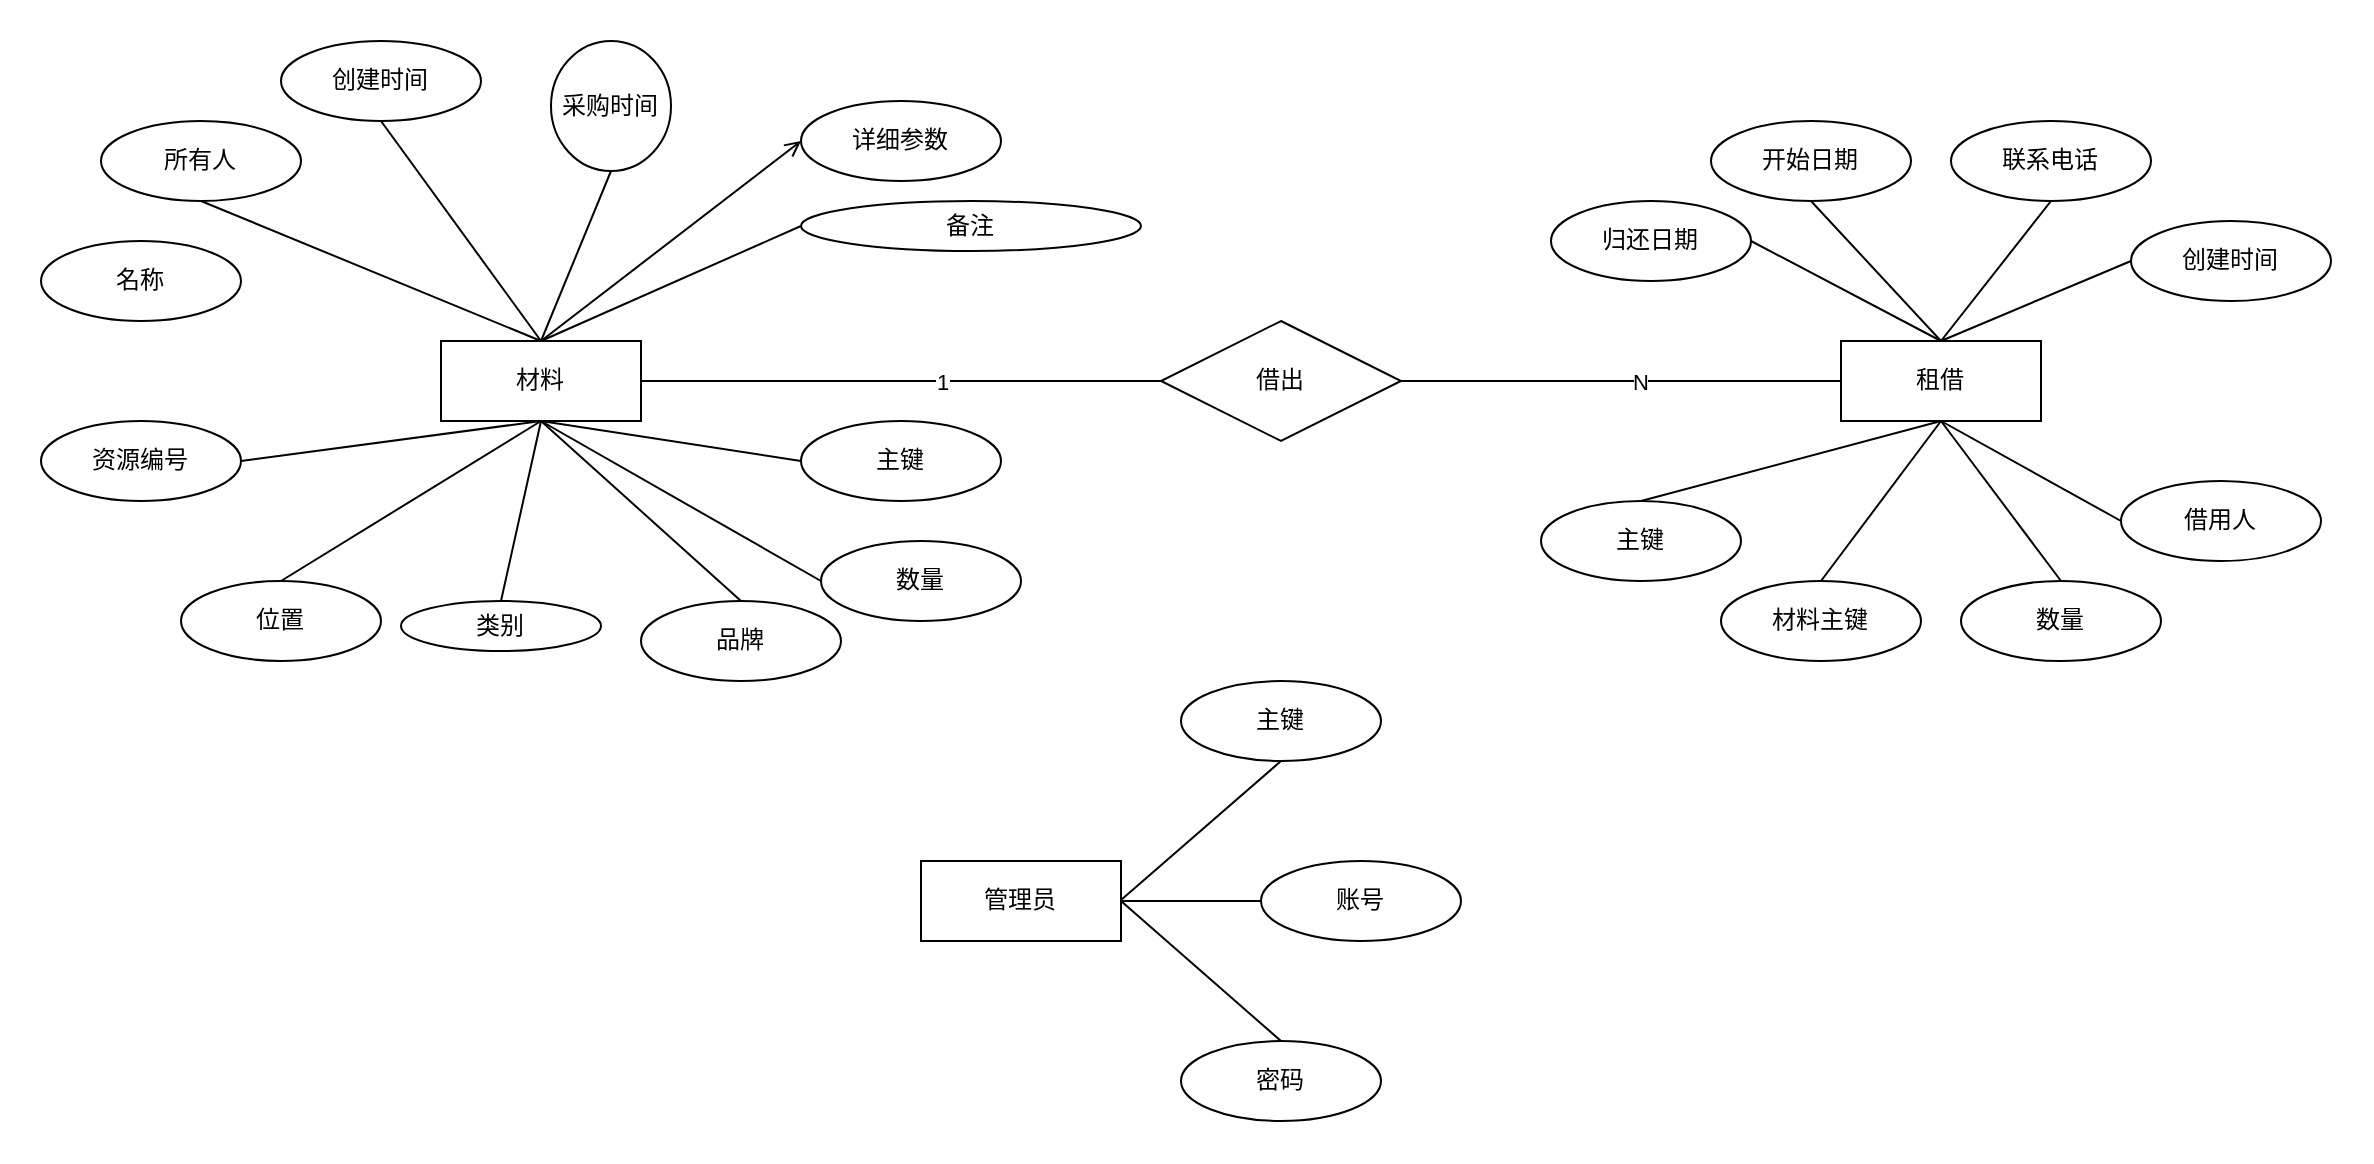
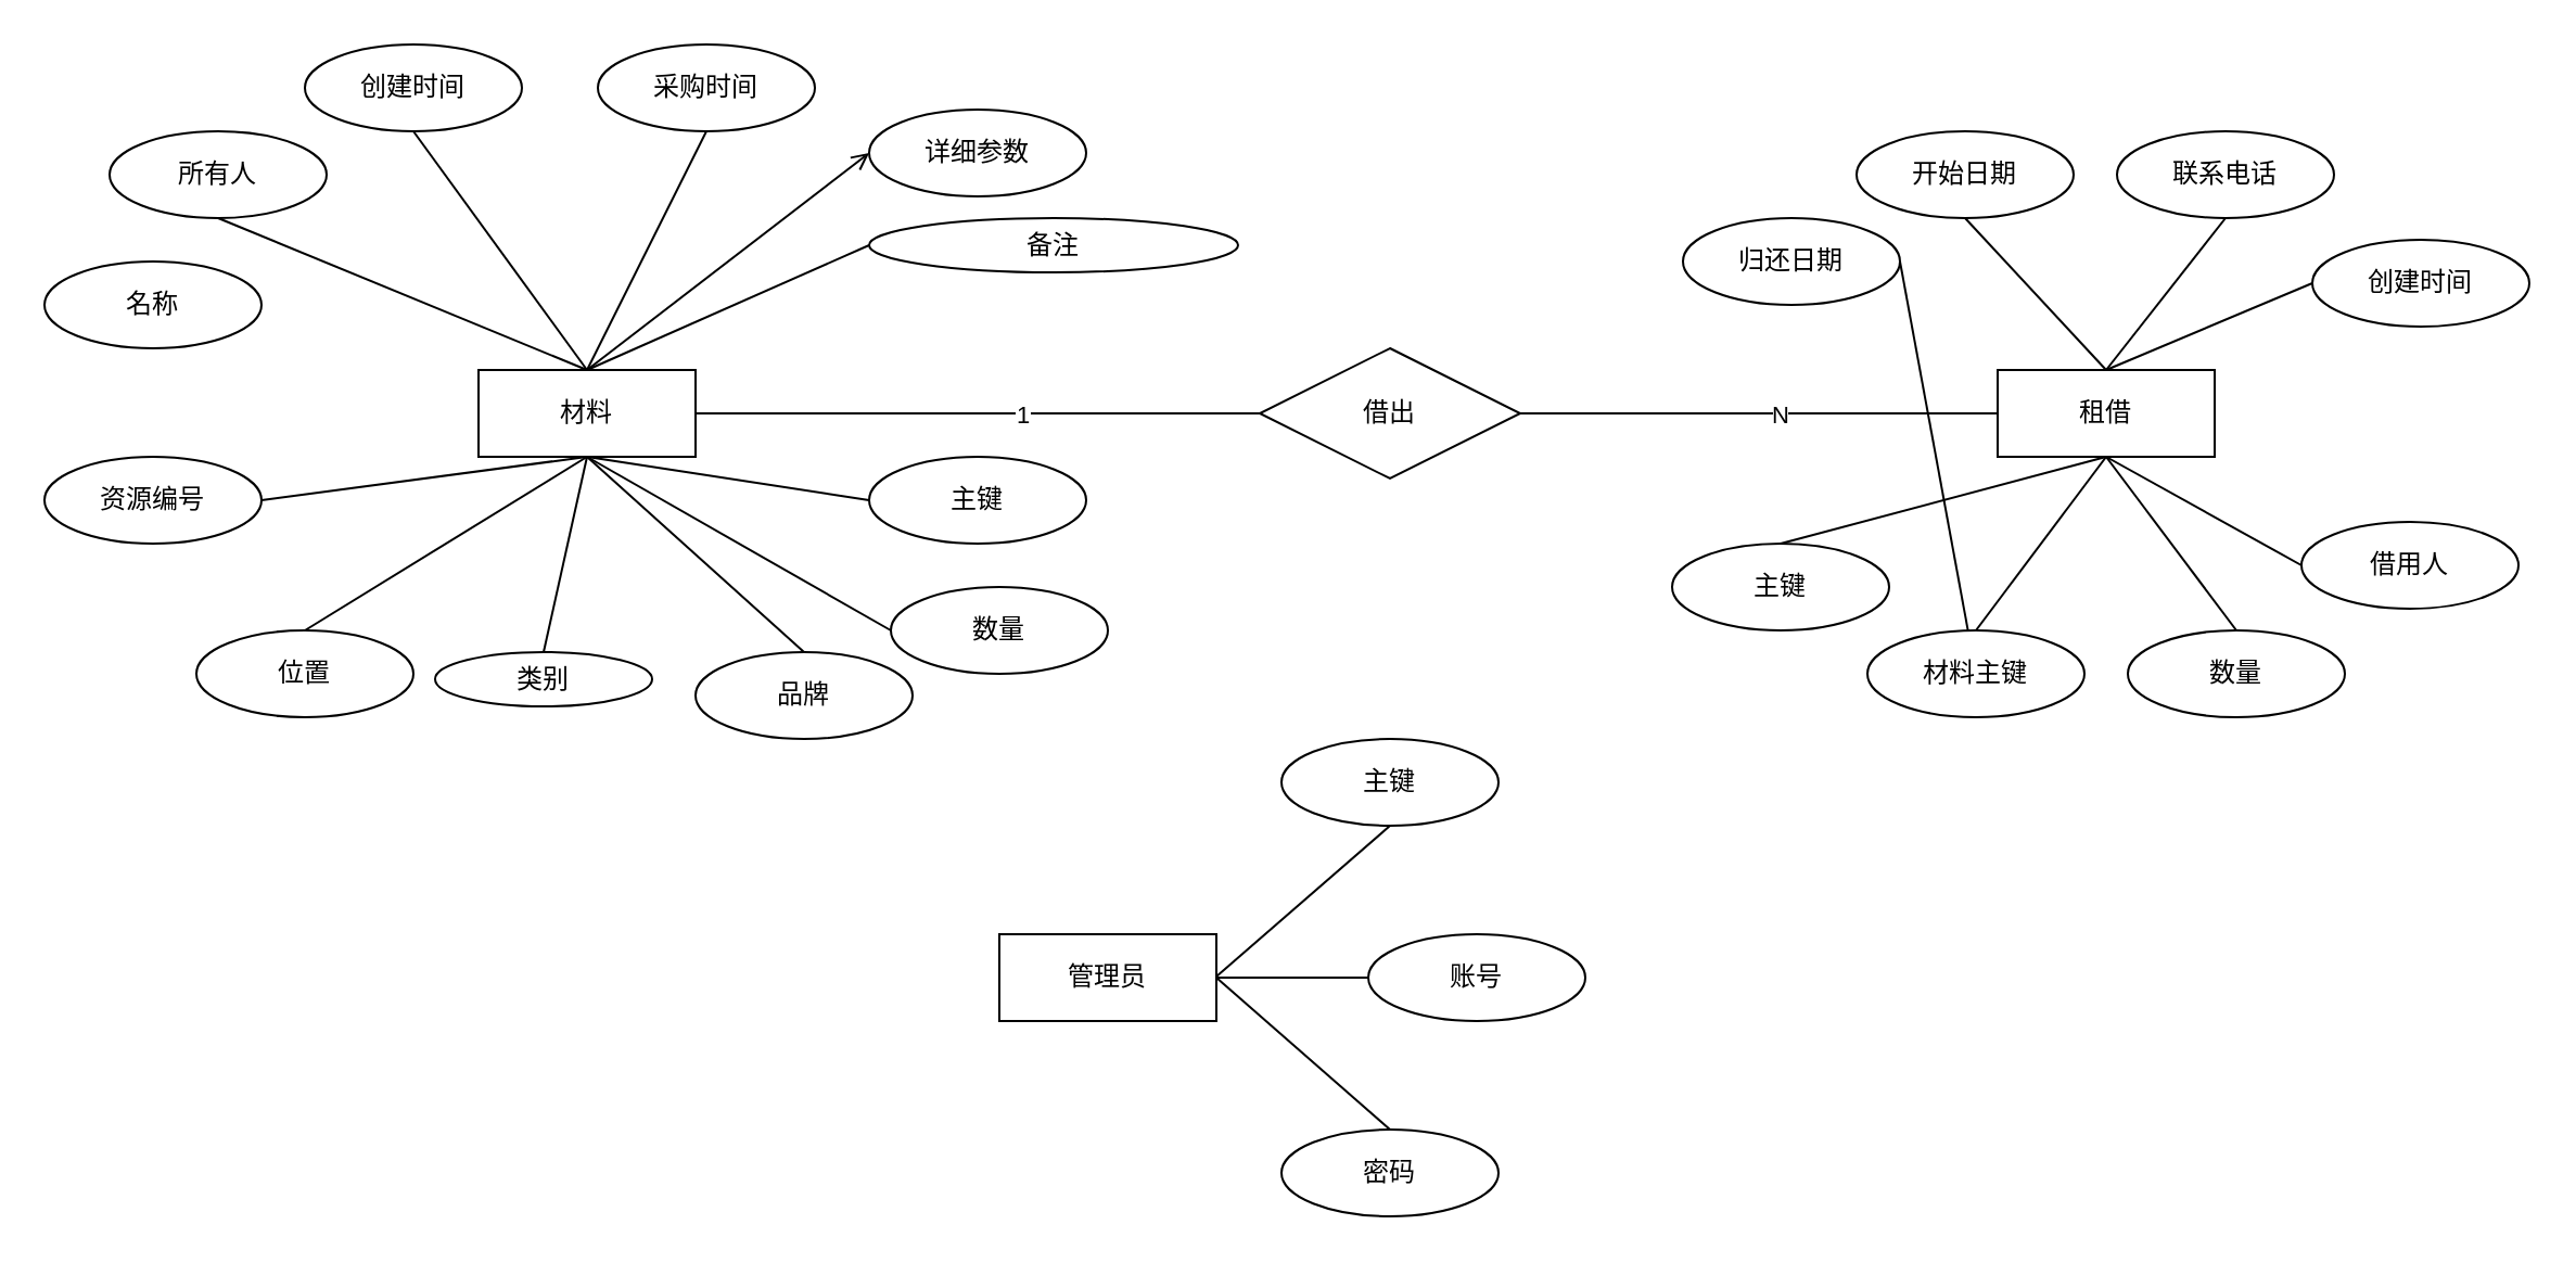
- <mxCell id="18" value="采购时间" style="ellipse;whiteSpace=wrap;html=1;align=center;" vertex="1" parent="1"><mxGeometry x="275" y="20" width="60" height="65" as="geometry" /></mxCell>
+ <mxCell id="18" value="采购时间" style="ellipse;whiteSpace=wrap;html=1;align=center;" vertex="1" parent="1"><mxGeometry x="275" y="20" width="100" height="40" as="geometry" /></mxCell>
- <mxCell id="50" value="" style="endArrow=none;html=1;rounded=0;exitX=1;exitY=0.5;exitDx=0;exitDy=0;entryX=0.5;entryY=0;entryDx=0;entryDy=0;" edge="1" parent="1" source="45" target="36"><mxGeometry relative="1" as="geometry"><mxPoint x="880" y="150" as="sourcePoint" /><mxPoint x="1040" y="150" as="targetPoint" /></mxGeometry></mxCell>
+ <mxCell id="50" value="" style="endArrow=none;html=1;rounded=0;exitX=1;exitY=0.5;exitDx=0;exitDy=0;" edge="1" parent="1" source="45" target="40"><mxGeometry relative="1" as="geometry"><mxPoint x="880" y="150" as="sourcePoint" /><mxPoint x="1040" y="150" as="targetPoint" /></mxGeometry></mxCell>
